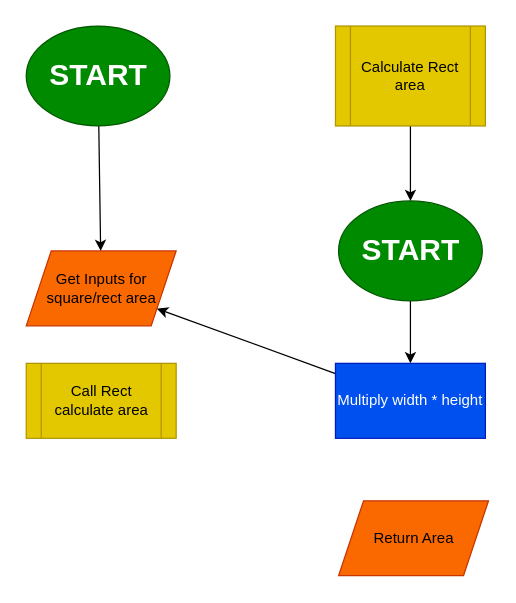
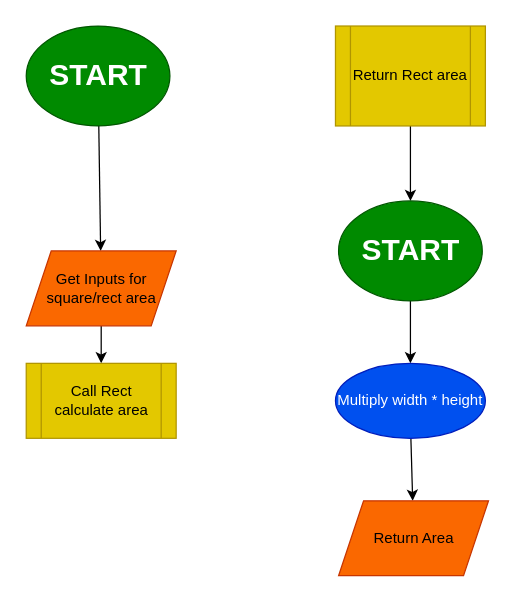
- <mxCell id="8" value="Calculate Rect area" style="shape=process;whiteSpace=wrap;html=1;backgroundOutline=1;fillColor=#e3c800;strokeColor=#B09500;fontColor=#000000;rounded=0;" vertex="1" parent="1"><mxGeometry x="268" y="20" width="120" height="80" as="geometry" /></mxCell>
+ <mxCell id="8" value="Return Rect area" style="shape=process;whiteSpace=wrap;html=1;backgroundOutline=1;fillColor=#e3c800;strokeColor=#B09500;fontColor=#000000;rounded=0;" vertex="1" parent="1"><mxGeometry x="268" y="20" width="120" height="80" as="geometry" /></mxCell>
+ <mxCell id="4" value="" style="edgeStyle=none;html=1;rounded=0;" edge="1" parent="1" source="5" target="6"><mxGeometry relative="1" as="geometry" /></mxCell>
- <mxCell id="11" value="" style="edgeStyle=none;html=1;" edge="1" parent="1" source="12" target="5"><mxGeometry relative="1" as="geometry" /></mxCell>
+ <mxCell id="11" value="" style="edgeStyle=none;html=1;" edge="1" parent="1" source="12" target="13"><mxGeometry relative="1" as="geometry" /></mxCell>
- <mxCell id="12" value="Multiply width * height" style="whiteSpace=wrap;html=1;fillColor=#0050ef;strokeColor=#001DBC;fontColor=#ffffff;rounded=0;" vertex="1" parent="1"><mxGeometry x="268" y="290" width="120" height="60" as="geometry" /></mxCell>
+ <mxCell id="12" value="Multiply width * height" style="ellipse;whiteSpace=wrap;html=1;fillColor=#0050ef;strokeColor=#001DBC;fontColor=#ffffff;" vertex="1" parent="1"><mxGeometry x="268" y="290" width="120" height="60" as="geometry" /></mxCell>
